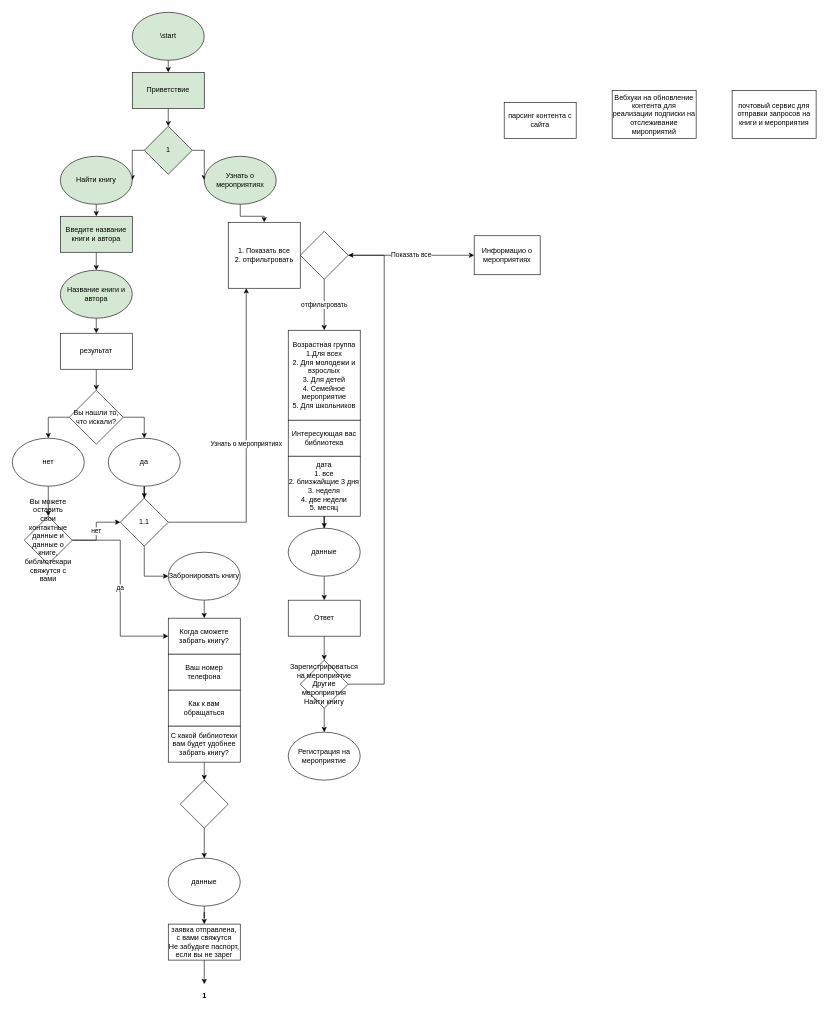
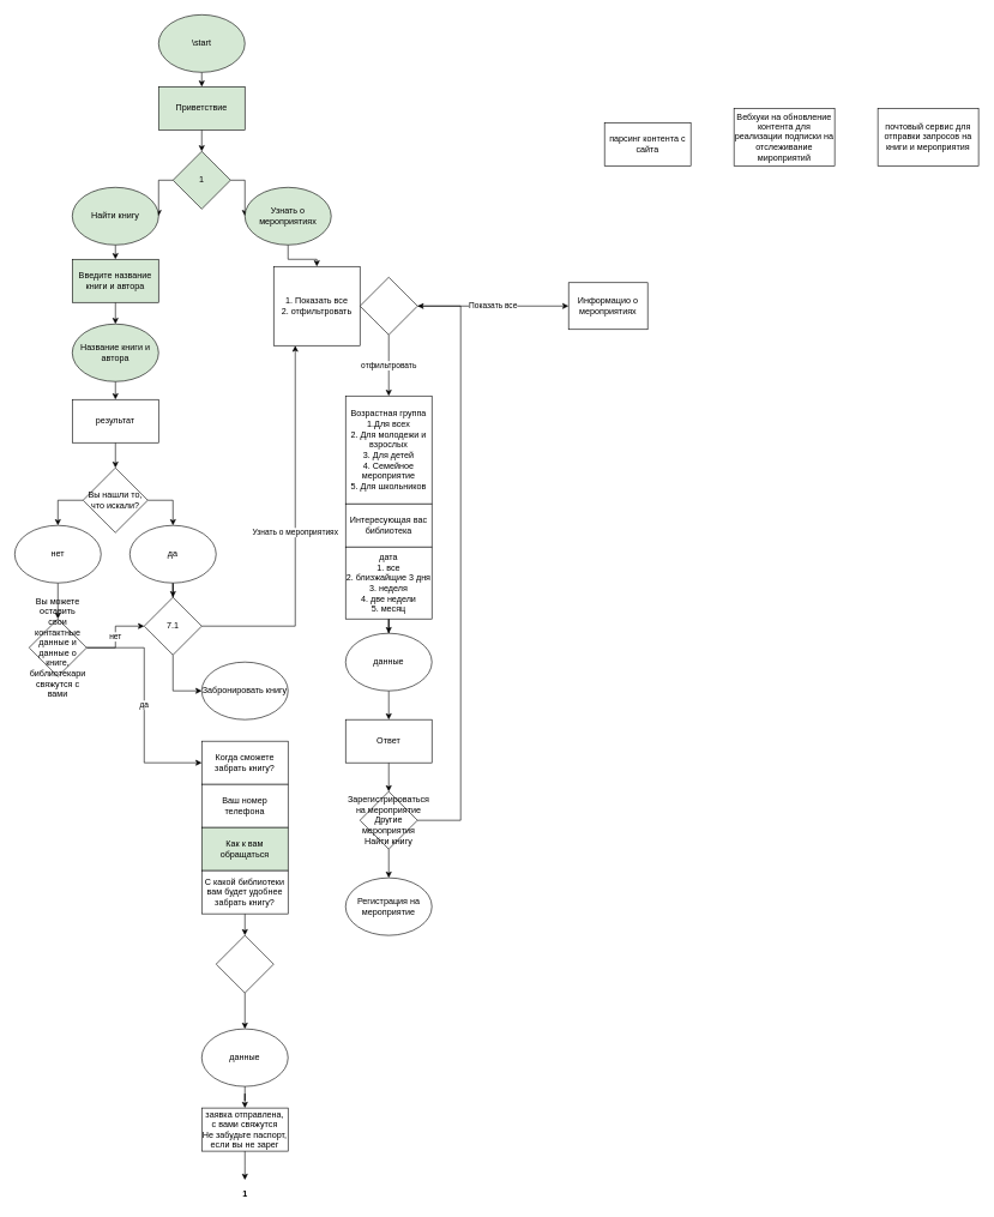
- <mxCell id="30" value="1.1" style="rhombus;whiteSpace=wrap;html=1;" parent="1" vertex="1"><mxGeometry x="200" y="830" width="80" height="80" as="geometry" /></mxCell>
+ <mxCell id="30" value="7.1" style="rhombus;whiteSpace=wrap;html=1;" parent="1" vertex="1"><mxGeometry x="200" y="830" width="80" height="80" as="geometry" /></mxCell>
- <mxCell id="31" style="edgeStyle=orthogonalEdgeStyle;rounded=0;orthogonalLoop=1;jettySize=auto;html=1;exitX=0.5;exitY=1;exitDx=0;exitDy=0;entryX=0.5;entryY=0;entryDx=0;entryDy=0;" parent="1" source="32" target="36" edge="1"><mxGeometry relative="1" as="geometry" /></mxCell>
- <mxCell id="38" value="Как к вам обращаться" style="rounded=0;whiteSpace=wrap;html=1;" parent="1" vertex="1"><mxGeometry x="280" y="1150" width="120" height="60" as="geometry" /></mxCell>
+ <mxCell id="38" value="Как к вам обращаться" style="rounded=0;whiteSpace=wrap;html=1;fillColor=#d5e8d4;" parent="1" vertex="1"><mxGeometry x="280" y="1150" width="120" height="60" as="geometry" /></mxCell>
